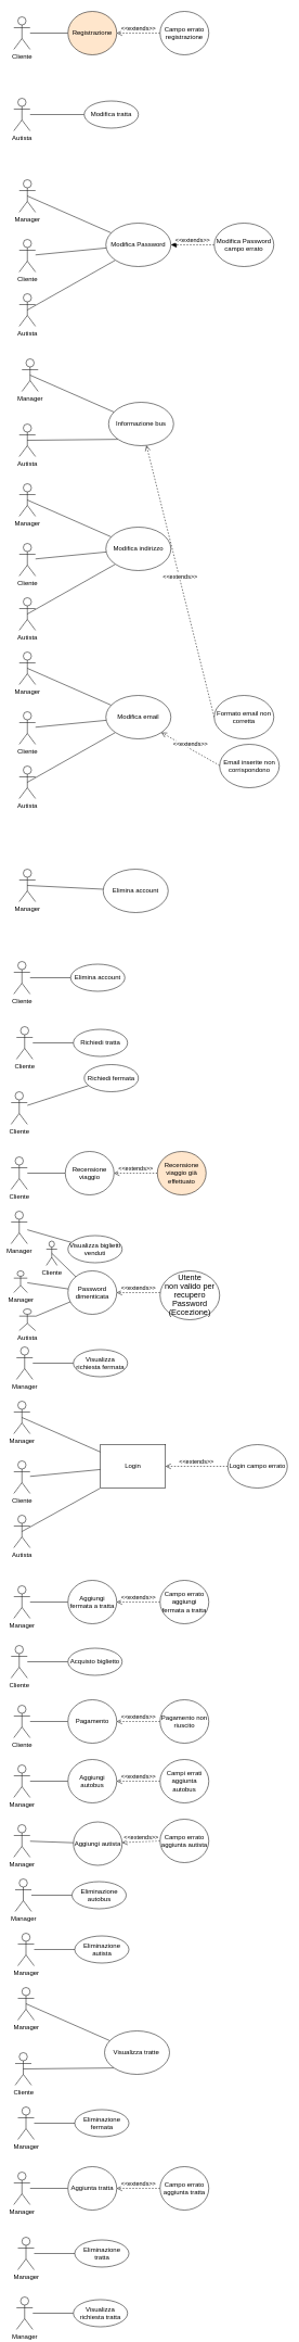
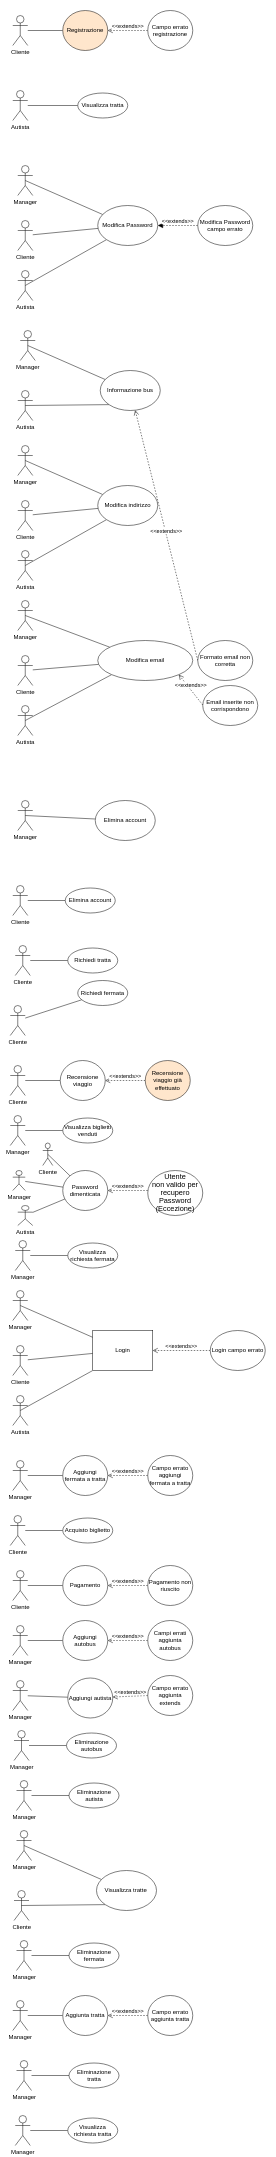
- <mxCell id="9" value="Modifica tratta" style="ellipse;whiteSpace=wrap;html=1;" parent="1" vertex="1"><mxGeometry x="155" y="185" width="100" height="50" as="geometry" /></mxCell>
+ <mxCell id="9" value="Visualizza tratta" style="ellipse;whiteSpace=wrap;html=1;" parent="1" vertex="1"><mxGeometry x="155" y="185" width="100" height="50" as="geometry" /></mxCell>
- <mxCell id="37" value="Modifica email" style="ellipse;whiteSpace=wrap;html=1;" parent="1" vertex="1"><mxGeometry x="195" y="1280" width="120" height="80" as="geometry" /></mxCell>
+ <mxCell id="37" value="Modifica email" style="ellipse;whiteSpace=wrap;html=1;" parent="1" vertex="1"><mxGeometry x="195" y="1280" width="190" height="80" as="geometry" /></mxCell>
- <mxCell id="58" value="Visualizza biglietti venduti" style="ellipse;whiteSpace=wrap;html=1;" parent="1" vertex="1"><mxGeometry x="125" y="2275" width="100" height="50" as="geometry" /></mxCell>
+ <mxCell id="58" value="Visualizza biglietti venduti" style="ellipse;whiteSpace=wrap;html=1;" parent="1" vertex="1"><mxGeometry x="125" y="2235" width="100" height="50" as="geometry" /></mxCell>
- <mxCell id="105" value="Campo errato aggiunta autista" style="ellipse;whiteSpace=wrap;html=1;" vertex="1" parent="1"><mxGeometry x="295" y="3350" width="90" height="80" as="geometry" /></mxCell>
+ <mxCell id="105" value="Campo errato aggiunta extends" style="ellipse;whiteSpace=wrap;html=1;" vertex="1" parent="1"><mxGeometry x="295" y="3350" width="90" height="80" as="geometry" /></mxCell>
